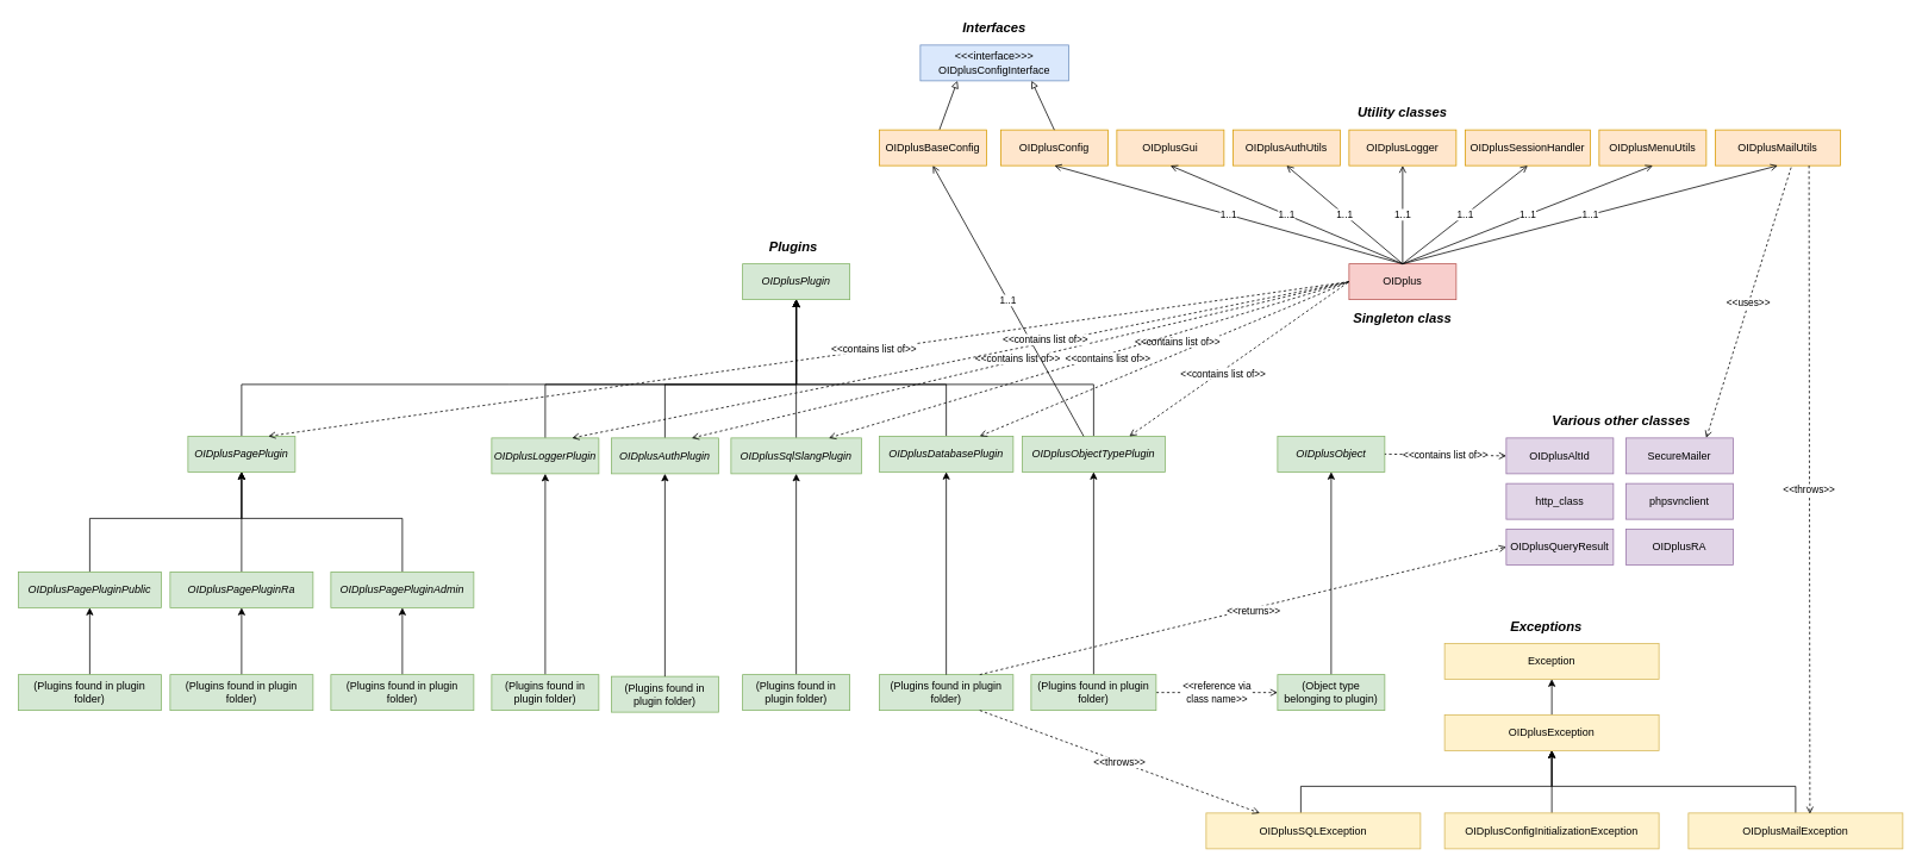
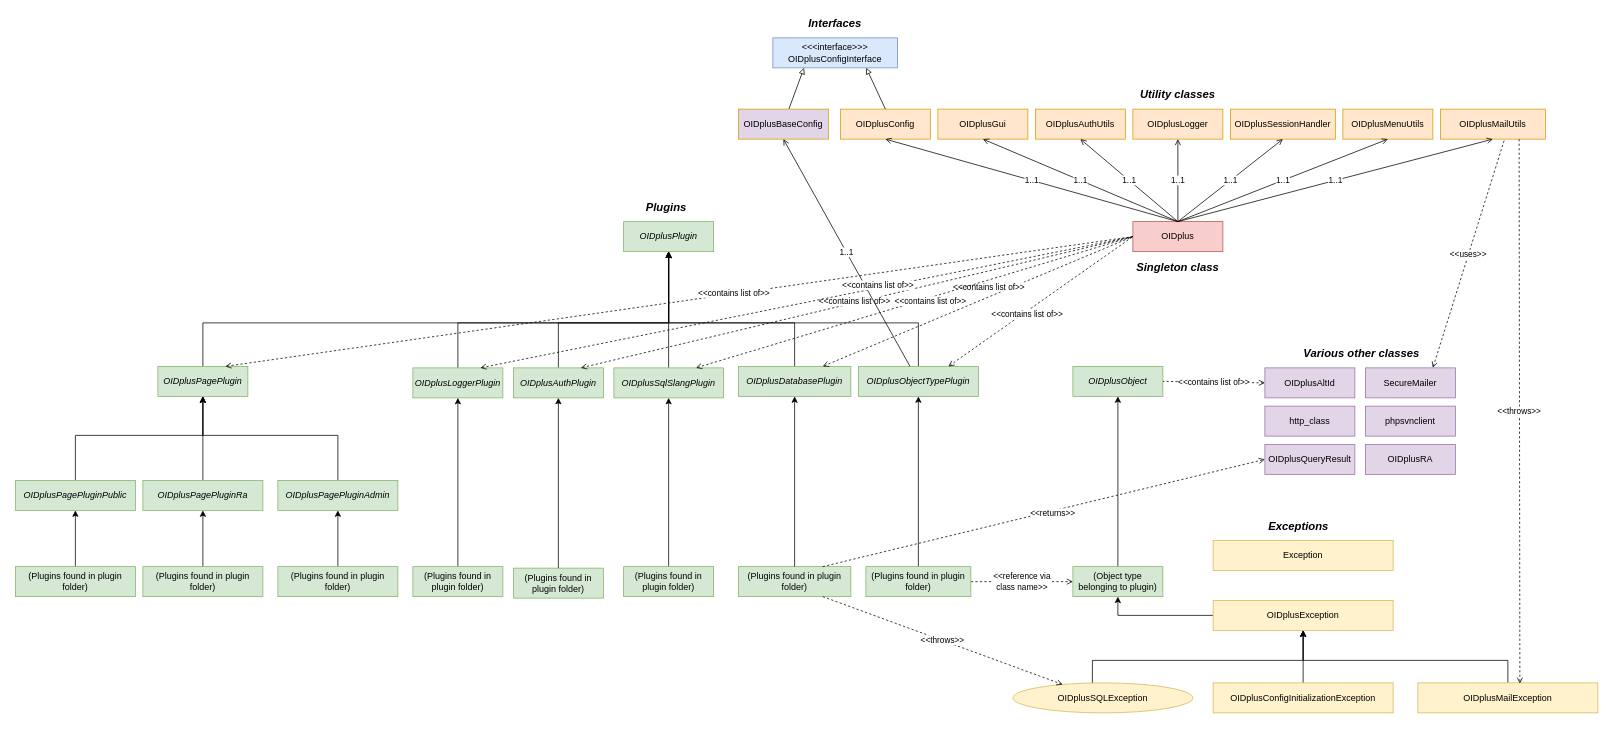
- <mxCell id="78" value="&lt;div&gt;OIDplusBaseConfig&lt;/div&gt;" style="rounded=0;whiteSpace=wrap;html=1;fillColor=#ffe6cc;strokeColor=#d79b00;" parent="1" vertex="1"><mxGeometry x="984" y="145" width="120" height="40" as="geometry" /></mxCell>
+ <mxCell id="78" value="&lt;div&gt;OIDplusBaseConfig&lt;/div&gt;" style="rounded=0;whiteSpace=wrap;html=1;fillColor=#e1d5e7;strokeColor=#d79b00;" parent="1" vertex="1"><mxGeometry x="984" y="145" width="120" height="40" as="geometry" /></mxCell>
- <mxCell id="34" style="edgeStyle=orthogonalEdgeStyle;rounded=0;orthogonalLoop=1;jettySize=auto;html=1;entryX=0.5;entryY=1;entryDx=0;entryDy=0;" parent="1" source="35" target="51" edge="1"><mxGeometry relative="1" as="geometry" /></mxCell>
+ <mxCell id="34" style="edgeStyle=orthogonalEdgeStyle;rounded=0;orthogonalLoop=1;jettySize=auto;html=1;" parent="1" source="35" target="30" edge="1"><mxGeometry relative="1" as="geometry" /></mxCell>
- <mxCell id="11" value="&lt;div&gt;OIDplusSQLException&lt;/div&gt;" style="rounded=0;whiteSpace=wrap;html=1;fillColor=#fff2cc;strokeColor=#d6b656;" parent="1" vertex="1"><mxGeometry x="1350" y="910" width="240" height="40" as="geometry" /></mxCell>
+ <mxCell id="11" value="&lt;div&gt;OIDplusSQLException&lt;/div&gt;" style="ellipse;whiteSpace=wrap;html=1;fillColor=#fff2cc;strokeColor=#d6b656;" parent="1" vertex="1"><mxGeometry x="1350" y="910" width="240" height="40" as="geometry" /></mxCell>
